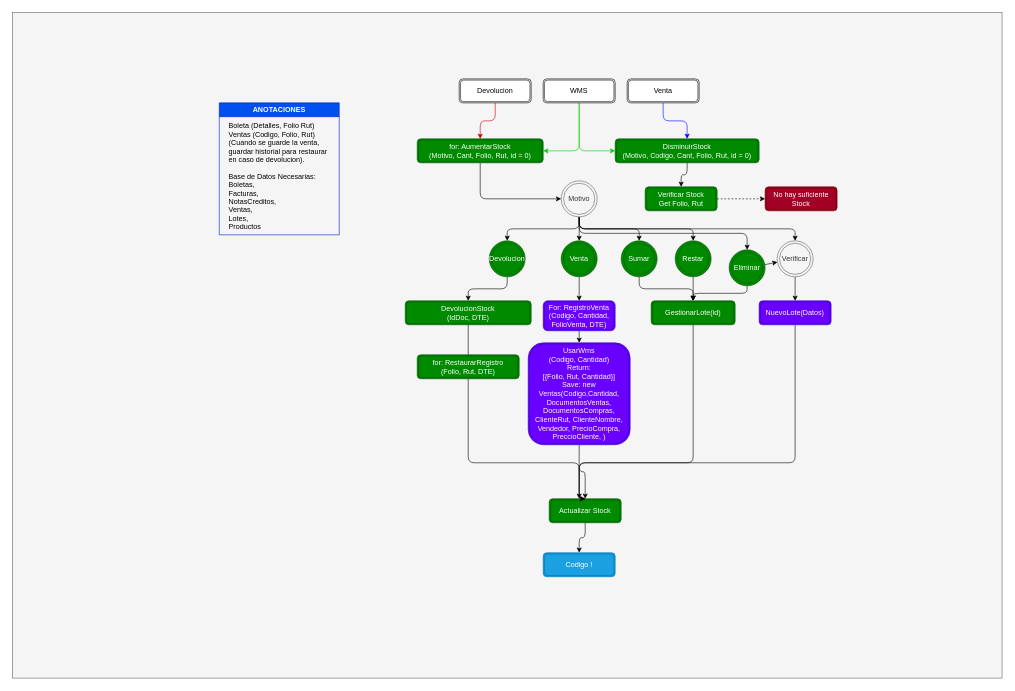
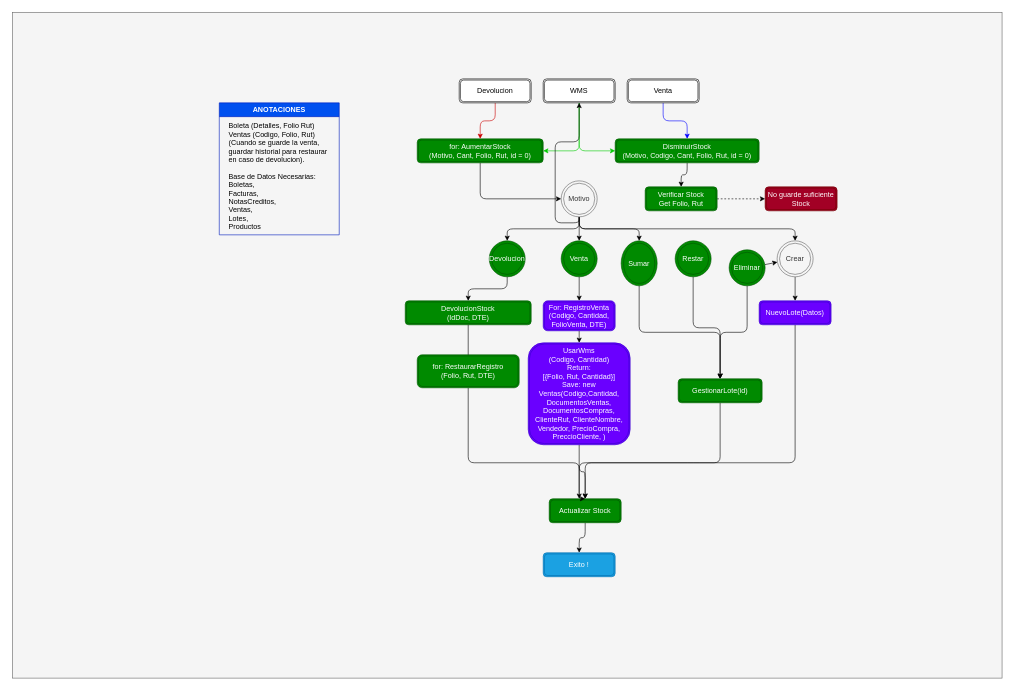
- <mxCell id="25" value="No hay suficiente Stock" style="shape=ext;double=1;rounded=1;whiteSpace=wrap;html=1;fillColor=#a20025;fontColor=#ffffff;strokeColor=#6F0000;" parent="1" vertex="1"><mxGeometry x="1275" y="311" width="120" height="40" as="geometry" /></mxCell>
+ <mxCell id="25" value="No guarde suficiente Stock" style="shape=ext;double=1;rounded=1;whiteSpace=wrap;html=1;fillColor=#a20025;fontColor=#ffffff;strokeColor=#6F0000;" parent="1" vertex="1"><mxGeometry x="1275" y="311" width="120" height="40" as="geometry" /></mxCell>
- <mxCell id="20" style="edgeStyle=orthogonalEdgeStyle;html=1;exitX=0.5;exitY=1;exitDx=0;exitDy=0;entryX=0.5;entryY=0;entryDx=0;entryDy=0;fontColor=#000000;strokeColor=#000000;" parent="1" source="22" target="38" edge="1"><mxGeometry relative="1" as="geometry" /></mxCell>
+ <mxCell id="20" style="edgeStyle=orthogonalEdgeStyle;html=1;exitX=0.5;exitY=1;exitDx=0;exitDy=0;fontColor=#000000;strokeColor=#000000;" parent="1" source="22" target="9" edge="1"><mxGeometry relative="1" as="geometry" /></mxCell>
- <mxCell id="19" style="edgeStyle=orthogonalEdgeStyle;html=1;exitX=0.5;exitY=1;exitDx=0;exitDy=0;entryX=0.5;entryY=0;entryDx=0;entryDy=0;fontColor=#000000;strokeColor=#000000;" parent="1" source="22" target="35" edge="1"><mxGeometry relative="1" as="geometry" /></mxCell>
- <mxCell id="33" value="Sumar" style="ellipse;shape=doubleEllipse;whiteSpace=wrap;html=1;aspect=fixed;fillColor=#008a00;strokeColor=#005700;fontColor=#ffffff;" parent="1" vertex="1"><mxGeometry x="1035" y="401" width="60" height="60" as="geometry" /></mxCell>
+ <mxCell id="33" value="Sumar" style="ellipse;shape=doubleEllipse;whiteSpace=wrap;html=1;aspect=fixed;fillColor=#008a00;strokeColor=#005700;fontColor=#ffffff;" parent="1" vertex="1"><mxGeometry x="1035" y="401" width="60" height="75" as="geometry" /></mxCell>
- <mxCell id="47" value="Verificar" style="ellipse;shape=doubleEllipse;whiteSpace=wrap;html=1;aspect=fixed;fillColor=#f5f5f5;strokeColor=#666666;fontColor=#333333;" parent="1" vertex="1"><mxGeometry x="1295" y="401" width="60" height="60" as="geometry" /></mxCell>
+ <mxCell id="47" value="Crear" style="ellipse;shape=doubleEllipse;whiteSpace=wrap;html=1;aspect=fixed;fillColor=#f5f5f5;strokeColor=#666666;fontColor=#333333;" parent="1" vertex="1"><mxGeometry x="1295" y="401" width="60" height="60" as="geometry" /></mxCell>
- <mxCell id="40" value="GestionarLote(id)" style="shape=ext;double=1;rounded=1;whiteSpace=wrap;html=1;fillColor=#008a00;fontColor=#ffffff;strokeColor=#005700;" parent="1" vertex="1"><mxGeometry x="1085" y="501" width="140" height="40" as="geometry" /></mxCell>
+ <mxCell id="40" value="GestionarLote(id)" style="shape=ext;double=1;rounded=1;whiteSpace=wrap;html=1;fillColor=#008a00;fontColor=#ffffff;strokeColor=#005700;" parent="1" vertex="1"><mxGeometry x="1130" y="631" width="140" height="40" as="geometry" /></mxCell>
- <mxCell id="50" value="for: RestaurarRegistro&lt;br&gt;(Folio, Rut, DTE)" style="shape=ext;double=1;rounded=1;whiteSpace=wrap;html=1;fillColor=#008a00;fontColor=#ffffff;strokeColor=#005700;" parent="1" vertex="1"><mxGeometry x="695" y="591" width="170" height="40" as="geometry" /></mxCell>
+ <mxCell id="50" value="for: RestaurarRegistro&lt;br&gt;(Folio, Rut, DTE)" style="shape=ext;double=1;rounded=1;whiteSpace=wrap;html=1;fillColor=#008a00;fontColor=#ffffff;strokeColor=#005700;" parent="1" vertex="1"><mxGeometry x="695" y="591" width="170" height="55" as="geometry" /></mxCell>
- <mxCell id="41" value="Codigo !" style="shape=ext;double=1;rounded=1;whiteSpace=wrap;html=1;fillColor=#1ba1e2;fontColor=#ffffff;strokeColor=#006EAF;" parent="1" vertex="1"><mxGeometry x="905" y="921" width="120" height="40" as="geometry" /></mxCell>
+ <mxCell id="41" value="Exito !" style="shape=ext;double=1;rounded=1;whiteSpace=wrap;html=1;fillColor=#1ba1e2;fontColor=#ffffff;strokeColor=#006EAF;" parent="1" vertex="1"><mxGeometry x="905" y="921" width="120" height="40" as="geometry" /></mxCell>
